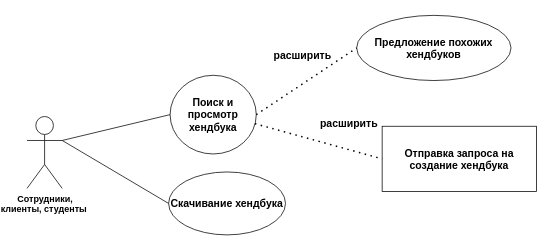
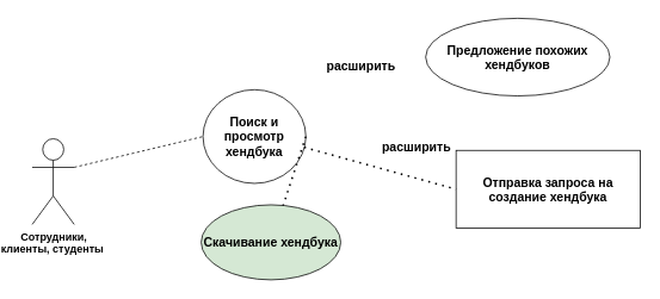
- <mxCell id="10" value="" style="endArrow=none;dashed=1;html=1;dashPattern=1 3;strokeWidth=2;rounded=0;exitX=1;exitY=0.5;exitDx=0;exitDy=0;entryX=0;entryY=0.5;entryDx=0;entryDy=0;" edge="1" parent="1" source="3" target="7"><mxGeometry width="50" height="50" relative="1" as="geometry"><mxPoint x="366" y="265" as="sourcePoint" /><mxPoint x="416" y="215" as="targetPoint" /></mxGeometry></mxCell>
+ <mxCell id="10" value="" style="endArrow=none;dashed=1;html=1;dashPattern=1 3;strokeWidth=2;rounded=0;exitX=1;exitY=0.5;exitDx=0;exitDy=0;" edge="1" parent="1" source="3" target="5"><mxGeometry width="50" height="50" relative="1" as="geometry"><mxPoint x="366" y="265" as="sourcePoint" /><mxPoint x="416" y="215" as="targetPoint" /></mxGeometry></mxCell>
- <mxCell id="4" value="" style="endArrow=none;html=1;rounded=0;exitX=1;exitY=0.333;exitDx=0;exitDy=0;exitPerimeter=0;entryX=0;entryY=0.5;entryDx=0;entryDy=0;" edge="1" parent="1" source="2" target="3"><mxGeometry width="50" height="50" relative="1" as="geometry"><mxPoint x="366" y="251" as="sourcePoint" /><mxPoint x="416" y="201" as="targetPoint" /></mxGeometry></mxCell>
+ <mxCell id="4" value="" style="endArrow=none;html=1;rounded=0;exitX=1;exitY=0.333;exitDx=0;exitDy=0;exitPerimeter=0;entryX=0;entryY=0.5;entryDx=0;entryDy=0;dashed=1;" edge="1" parent="1" source="2" target="3"><mxGeometry width="50" height="50" relative="1" as="geometry"><mxPoint x="366" y="251" as="sourcePoint" /><mxPoint x="416" y="201" as="targetPoint" /></mxGeometry></mxCell>
- <mxCell id="6" value="" style="endArrow=none;html=1;rounded=0;exitX=1;exitY=0.333;exitDx=0;exitDy=0;exitPerimeter=0;entryX=0;entryY=0.5;entryDx=0;entryDy=0;" edge="1" parent="1" source="2" target="5"><mxGeometry width="50" height="50" relative="1" as="geometry"><mxPoint x="77" y="197" as="sourcePoint" /><mxPoint x="221" y="150" as="targetPoint" /></mxGeometry></mxCell>
- <mxCell id="5" value="&lt;span style=&quot;font-size: 14px;&quot;&gt;&lt;b&gt;Скачивание хендбука&lt;/b&gt;&lt;/span&gt;" style="ellipse;whiteSpace=wrap;html=1;" vertex="1" parent="1"><mxGeometry x="209" y="229" width="156" height="84" as="geometry" /></mxCell>
+ <mxCell id="5" value="&lt;span style=&quot;font-size: 14px;&quot;&gt;&lt;b&gt;Скачивание хендбука&lt;/b&gt;&lt;/span&gt;" style="ellipse;whiteSpace=wrap;html=1;fillColor=#d5e8d4;" vertex="1" parent="1"><mxGeometry x="209" y="229" width="156" height="84" as="geometry" /></mxCell>
